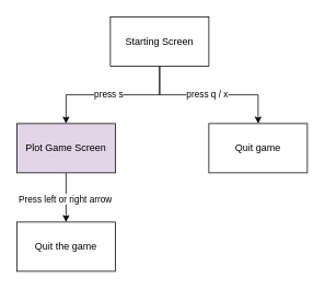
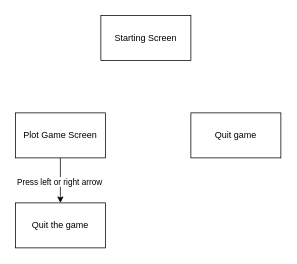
- <mxCell id="2" style="edgeStyle=orthogonalEdgeStyle;rounded=0;orthogonalLoop=1;jettySize=auto;html=1;entryX=0.5;entryY=0;entryDx=0;entryDy=0;" edge="1" parent="1" source="6" target="9"><mxGeometry relative="1" as="geometry" /></mxCell>
- <mxCell id="3" value="press s" style="edgeLabel;html=1;align=center;verticalAlign=middle;resizable=0;points=[];" vertex="1" connectable="0" parent="2"><mxGeometry x="0.062" y="-1" relative="1" as="geometry"><mxPoint as="offset" /></mxGeometry></mxCell>
- <mxCell id="4" style="edgeStyle=orthogonalEdgeStyle;rounded=0;orthogonalLoop=1;jettySize=auto;html=1;entryX=0.5;entryY=0;entryDx=0;entryDy=0;" edge="1" parent="1" source="6" target="10"><mxGeometry relative="1" as="geometry" /></mxCell>
- <mxCell id="5" value="press q / x" style="edgeLabel;html=1;align=center;verticalAlign=middle;resizable=0;points=[];" vertex="1" connectable="0" parent="4"><mxGeometry x="-0.029" y="1" relative="1" as="geometry"><mxPoint as="offset" /></mxGeometry></mxCell>
- <mxCell id="9" value="Plot Game Screen" style="rounded=0;whiteSpace=wrap;html=1;fillColor=#e1d5e7;" vertex="1" parent="1"><mxGeometry x="20" y="150" width="120" height="60" as="geometry" /></mxCell>
+ <mxCell id="9" value="Plot Game Screen" style="rounded=0;whiteSpace=wrap;html=1;" vertex="1" parent="1"><mxGeometry x="20" y="150" width="120" height="60" as="geometry" /></mxCell>
